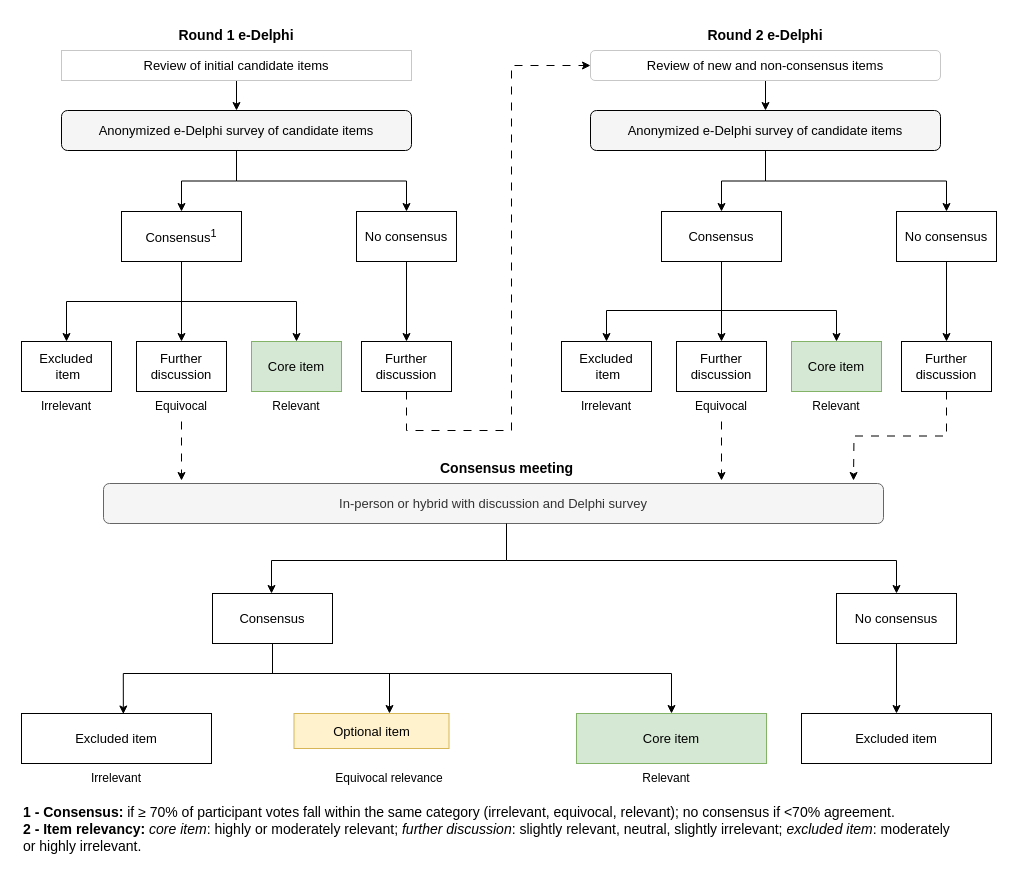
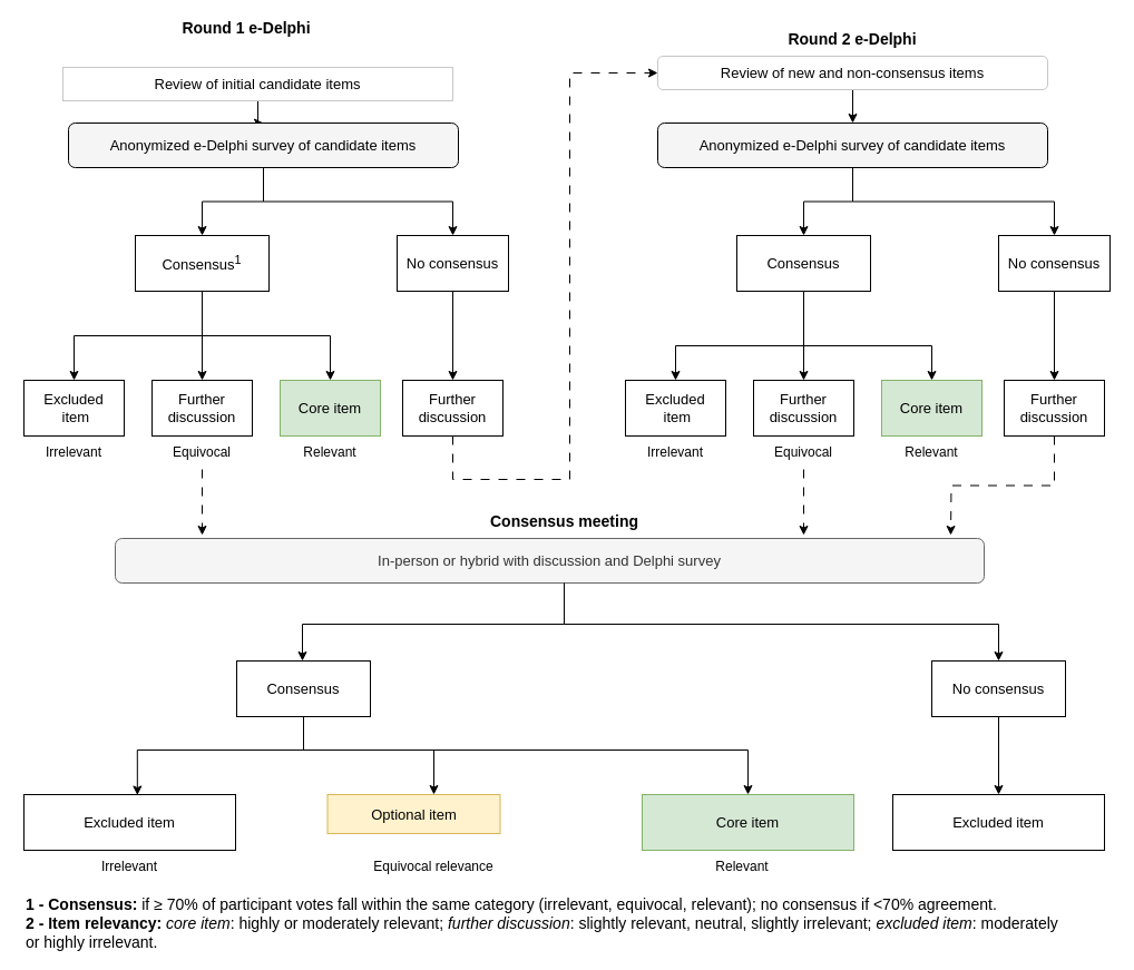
- <mxCell id="56" value="Round 1 e-Delphi" style="text;html=1;strokeColor=none;fillColor=none;align=center;verticalAlign=middle;whiteSpace=wrap;rounded=0;fontSize=14;fontStyle=1" parent="1" vertex="1"><mxGeometry x="176" y="20" width="120" height="30" as="geometry" /></mxCell>
+ <mxCell id="56" value="Round 1 e-Delphi" style="text;html=1;strokeColor=none;fillColor=none;align=center;verticalAlign=middle;whiteSpace=wrap;rounded=0;fontSize=14;fontStyle=1" parent="1" vertex="1"><mxGeometry x="161" y="10" width="120" height="30" as="geometry" /></mxCell>
- <mxCell id="3" value="Review of initial candidate items" style="rounded=0;whiteSpace=wrap;html=1;fontSize=13;strokeColor=#C7C7C7;" parent="1" vertex="1"><mxGeometry x="61" y="50" width="350" height="30" as="geometry" /></mxCell>
+ <mxCell id="3" value="Review of initial candidate items" style="rounded=0;whiteSpace=wrap;html=1;fontSize=13;strokeColor=#C7C7C7;" parent="1" vertex="1"><mxGeometry x="56" y="60" width="350" height="30" as="geometry" /></mxCell>
